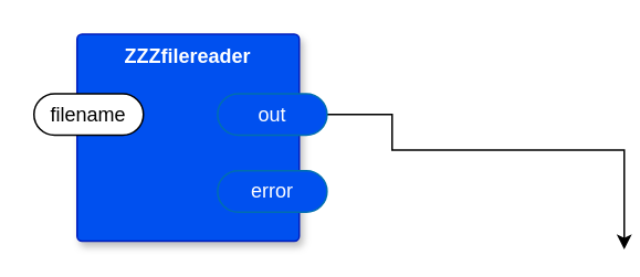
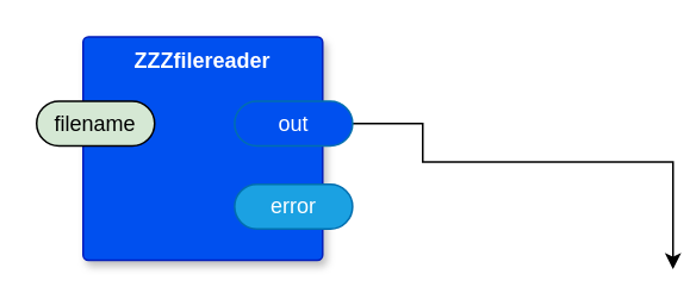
- <mxCell id="6" value="filename" style="rounded=1;whiteSpace=wrap;html=1;sketch=0;points=[[0,0.5,0,0,0],[1,0.5,0,0,0]];arcSize=50;" vertex="1" parent="2"><mxGeometry x="-26" y="36" width="66" height="25" as="geometry" /></mxCell>
+ <mxCell id="6" value="filename" style="rounded=1;whiteSpace=wrap;html=1;sketch=0;points=[[0,0.5,0,0,0],[1,0.5,0,0,0]];arcSize=50;fillColor=#d5e8d4;" vertex="1" parent="2"><mxGeometry x="-26" y="36" width="66" height="25" as="geometry" /></mxCell>
- <mxCell id="5" value="error" style="rounded=1;whiteSpace=wrap;html=1;sketch=0;points=[[0,0.5,0,0,0],[1,0.5,0,0,0]];fillColor=#0050ef;fontColor=#ffffff;strokeColor=#006EAF;arcSize=50;" vertex="1" parent="2"><mxGeometry x="84.75" y="82.5" width="66" height="25" as="geometry" /></mxCell>
+ <mxCell id="5" value="error" style="rounded=1;whiteSpace=wrap;html=1;sketch=0;points=[[0,0.5,0,0,0],[1,0.5,0,0,0]];fillColor=#1ba1e2;fontColor=#ffffff;strokeColor=#006EAF;arcSize=50;" vertex="1" parent="2"><mxGeometry x="84.75" y="82.5" width="66" height="25" as="geometry" /></mxCell>
